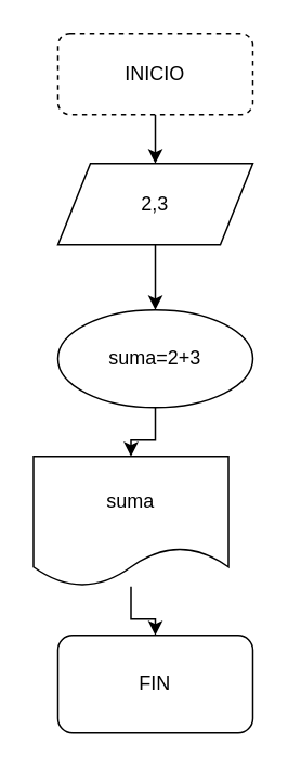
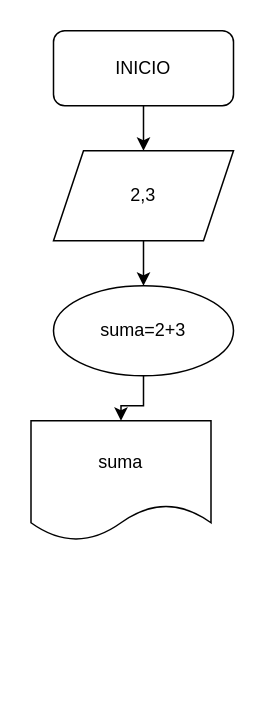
- <mxCell id="3" value="&lt;font style=&quot;vertical-align: inherit;&quot;&gt;&lt;font style=&quot;vertical-align: inherit;&quot;&gt;INICIO&lt;/font&gt;&lt;/font&gt;" style="rounded=1;whiteSpace=wrap;html=1;dashed=1;" vertex="1" parent="1"><mxGeometry x="35" y="20" width="120" height="50" as="geometry" /></mxCell>
+ <mxCell id="3" value="&lt;font style=&quot;vertical-align: inherit;&quot;&gt;&lt;font style=&quot;vertical-align: inherit;&quot;&gt;INICIO&lt;/font&gt;&lt;/font&gt;" style="rounded=1;whiteSpace=wrap;html=1;" vertex="1" parent="1"><mxGeometry x="35" y="20" width="120" height="50" as="geometry" /></mxCell>
- <mxCell id="5" value="&lt;font style=&quot;vertical-align: inherit;&quot;&gt;&lt;font style=&quot;vertical-align: inherit;&quot;&gt;2,3&lt;/font&gt;&lt;/font&gt;" style="shape=parallelogram;perimeter=parallelogramPerimeter;whiteSpace=wrap;html=1;fixedSize=1;" vertex="1" parent="1"><mxGeometry x="35" y="100" width="120" height="50" as="geometry" /></mxCell>
+ <mxCell id="5" value="&lt;font style=&quot;vertical-align: inherit;&quot;&gt;&lt;font style=&quot;vertical-align: inherit;&quot;&gt;2,3&lt;/font&gt;&lt;/font&gt;" style="shape=parallelogram;perimeter=parallelogramPerimeter;whiteSpace=wrap;html=1;fixedSize=1;" vertex="1" parent="1"><mxGeometry x="35" y="100" width="120" height="60" as="geometry" /></mxCell>
- <mxCell id="8" style="edgeStyle=orthogonalEdgeStyle;rounded=0;orthogonalLoop=1;jettySize=auto;html=1;" edge="1" parent="1" source="9" target="10"><mxGeometry relative="1" as="geometry" /></mxCell>
- <mxCell id="10" value="&lt;font style=&quot;vertical-align: inherit;&quot;&gt;&lt;font style=&quot;vertical-align: inherit;&quot;&gt;FIN&lt;/font&gt;&lt;/font&gt;" style="rounded=1;whiteSpace=wrap;html=1;" vertex="1" parent="1"><mxGeometry x="35" y="390" width="120" height="60" as="geometry" /></mxCell>
